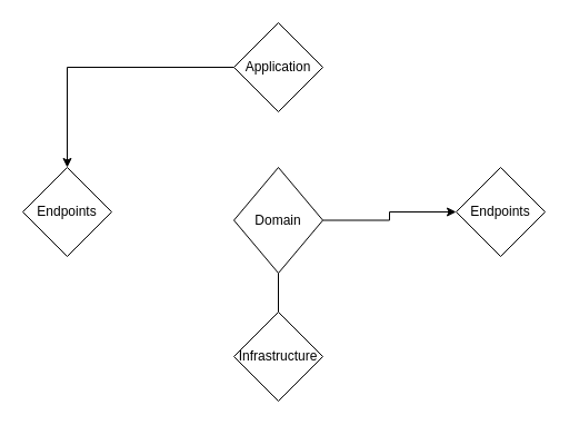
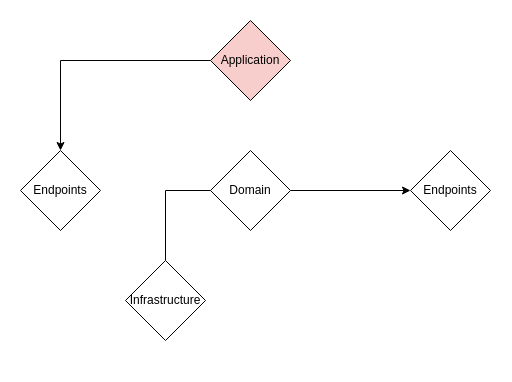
- <mxCell id="6" value="Application" style="rhombus;whiteSpace=wrap;html=1;" vertex="1" parent="1"><mxGeometry x="210" y="20" width="80" height="80" as="geometry" /></mxCell>
+ <mxCell id="6" value="Application" style="rhombus;whiteSpace=wrap;html=1;fillColor=#f8cecc;" vertex="1" parent="1"><mxGeometry x="210" y="20" width="80" height="80" as="geometry" /></mxCell>
- <mxCell id="4" value="Domain" style="rhombus;whiteSpace=wrap;html=1;" vertex="1" parent="1"><mxGeometry x="210" y="150" width="80" height="95" as="geometry" /></mxCell>
+ <mxCell id="4" value="Domain" style="rhombus;whiteSpace=wrap;html=1;" vertex="1" parent="1"><mxGeometry x="210" y="150" width="80" height="80" as="geometry" /></mxCell>
- <mxCell id="7" value="Infrastructure" style="rhombus;whiteSpace=wrap;html=1;" vertex="1" parent="1"><mxGeometry x="210" y="280" width="80" height="80" as="geometry" /></mxCell>
+ <mxCell id="7" value="Infrastructure" style="rhombus;whiteSpace=wrap;html=1;" vertex="1" parent="1"><mxGeometry x="125" y="260" width="80" height="80" as="geometry" /></mxCell>
